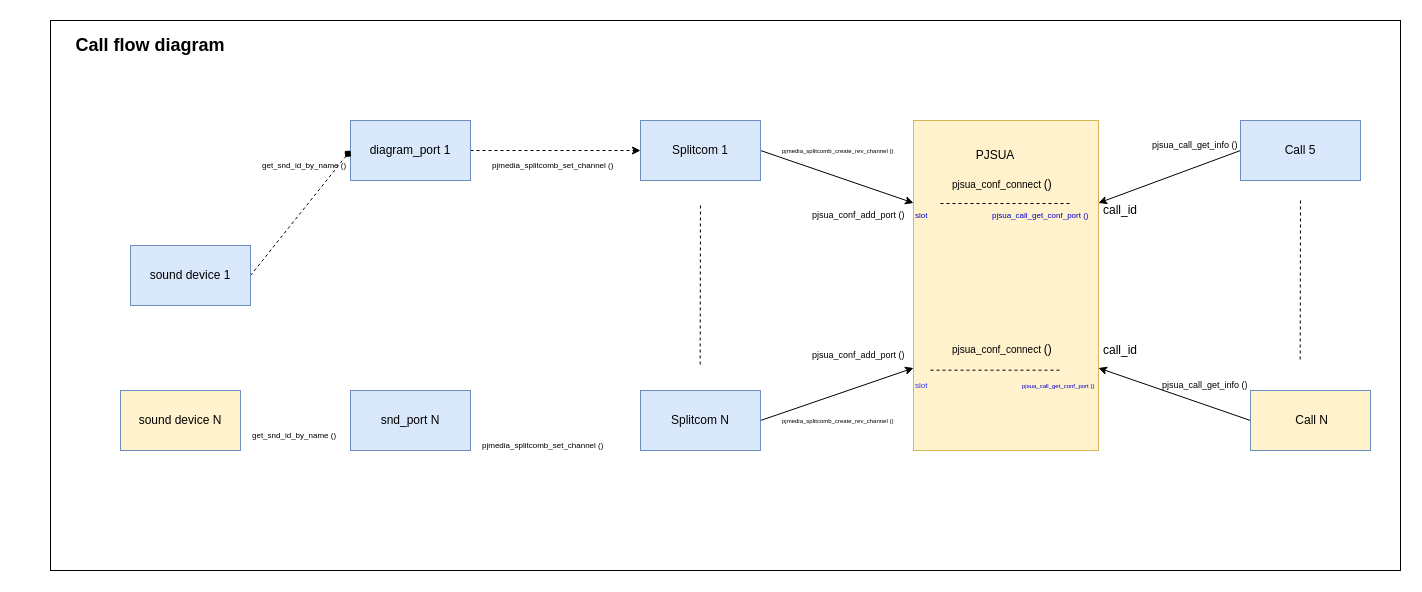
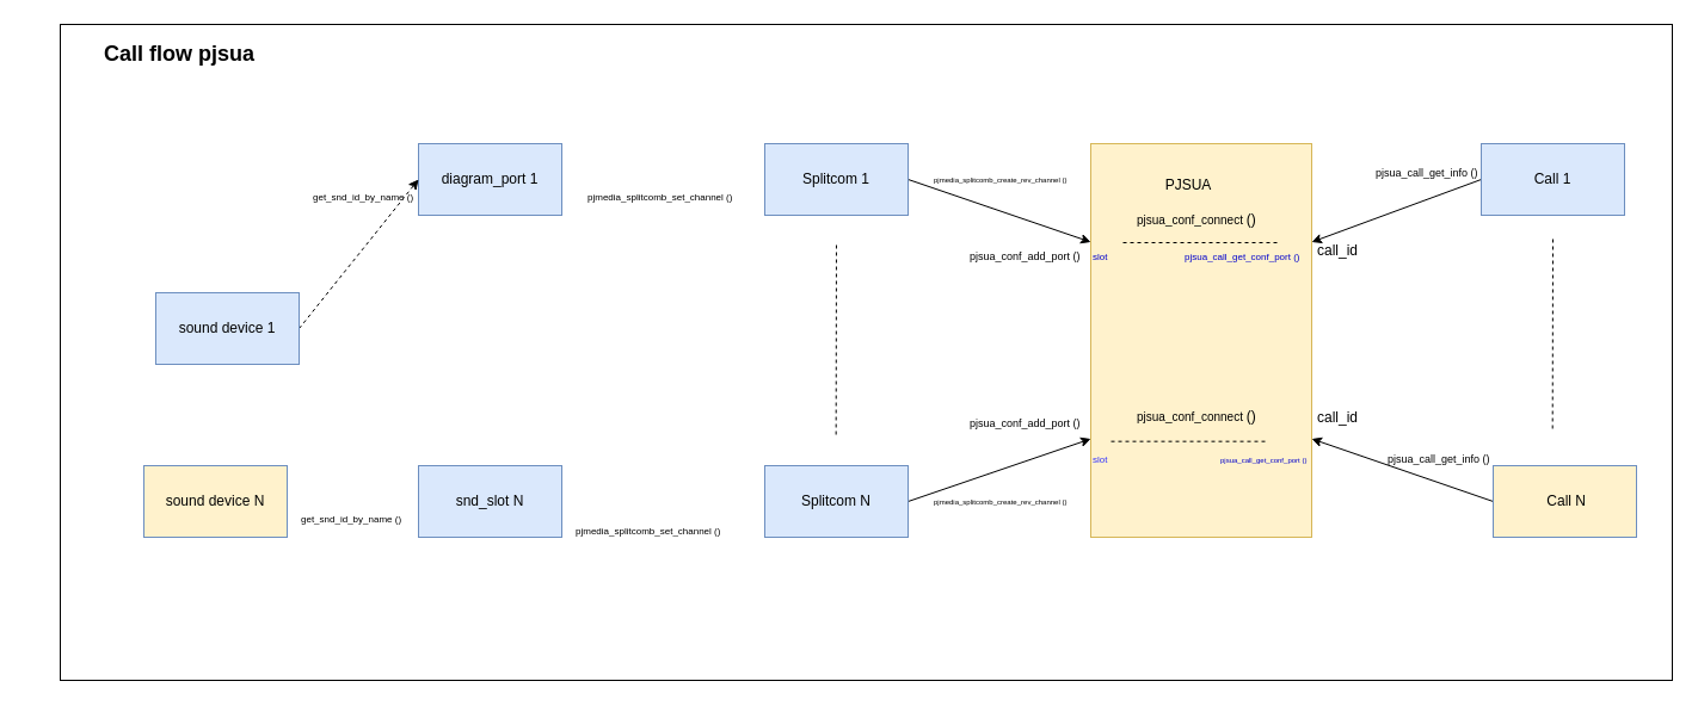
- <mxCell id="41" value="&lt;b&gt;&lt;font style=&quot;font-size: 18px&quot;&gt;Call flow diagram&lt;/font&gt;&lt;/b&gt;" style="text;html=1;strokeColor=none;fillColor=none;align=center;verticalAlign=middle;whiteSpace=wrap;rounded=0;" vertex="1" parent="1"><mxGeometry x="20" y="20" width="260" height="50" as="geometry" /></mxCell>
+ <mxCell id="41" value="&lt;b&gt;&lt;font style=&quot;font-size: 18px&quot;&gt;Call flow pjsua&lt;/font&gt;&lt;/b&gt;" style="text;html=1;strokeColor=none;fillColor=none;align=center;verticalAlign=middle;whiteSpace=wrap;rounded=0;" vertex="1" parent="1"><mxGeometry x="20" y="20" width="260" height="50" as="geometry" /></mxCell>
- <mxCell id="31" style="edgeStyle=none;orthogonalLoop=1;jettySize=auto;html=1;exitX=1;exitY=0.5;exitDx=0;exitDy=0;entryX=0;entryY=0.5;entryDx=0;entryDy=0;dashed=1;endArrow=classic;endFill=1;" parent="1" source="32" target="10" edge="1"><mxGeometry relative="1" as="geometry" /></mxCell>
- <mxCell id="6" value="Call 5" style="rounded=0;whiteSpace=wrap;html=1;fillColor=#dae8fc;strokeColor=#6c8ebf;" parent="1" vertex="1"><mxGeometry x="1240" y="120" width="120" height="60" as="geometry" /></mxCell>
+ <mxCell id="6" value="Call 1" style="rounded=0;whiteSpace=wrap;html=1;fillColor=#dae8fc;strokeColor=#6c8ebf;" parent="1" vertex="1"><mxGeometry x="1240" y="120" width="120" height="60" as="geometry" /></mxCell>
- <mxCell id="36" style="edgeStyle=none;orthogonalLoop=1;jettySize=auto;html=1;exitX=1;exitY=0.5;exitDx=0;exitDy=0;entryX=0;entryY=0.5;entryDx=0;entryDy=0;dashed=1;endArrow=diamond;endFill=1;" parent="1" source="37" target="32" edge="1"><mxGeometry relative="1" as="geometry" /></mxCell>
+ <mxCell id="36" style="edgeStyle=none;orthogonalLoop=1;jettySize=auto;html=1;exitX=1;exitY=0.5;exitDx=0;exitDy=0;entryX=0;entryY=0.5;entryDx=0;entryDy=0;dashed=1;endArrow=classic;endFill=1;" parent="1" source="37" target="32" edge="1"><mxGeometry relative="1" as="geometry" /></mxCell>
- <mxCell id="33" value="snd_port N" style="rounded=0;whiteSpace=wrap;html=1;fillColor=#dae8fc;strokeColor=#6c8ebf;" parent="1" vertex="1"><mxGeometry x="350" y="390" width="120" height="60" as="geometry" /></mxCell>
+ <mxCell id="33" value="snd_slot N" style="rounded=0;whiteSpace=wrap;html=1;fillColor=#dae8fc;strokeColor=#6c8ebf;" parent="1" vertex="1"><mxGeometry x="350" y="390" width="120" height="60" as="geometry" /></mxCell>
